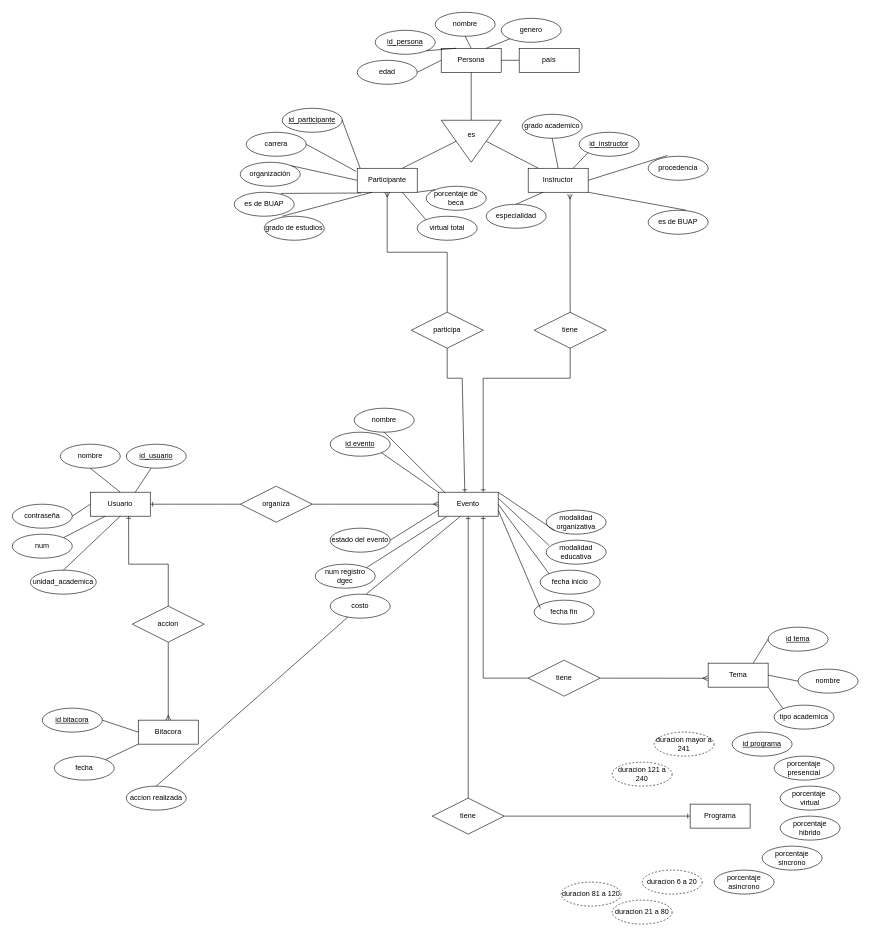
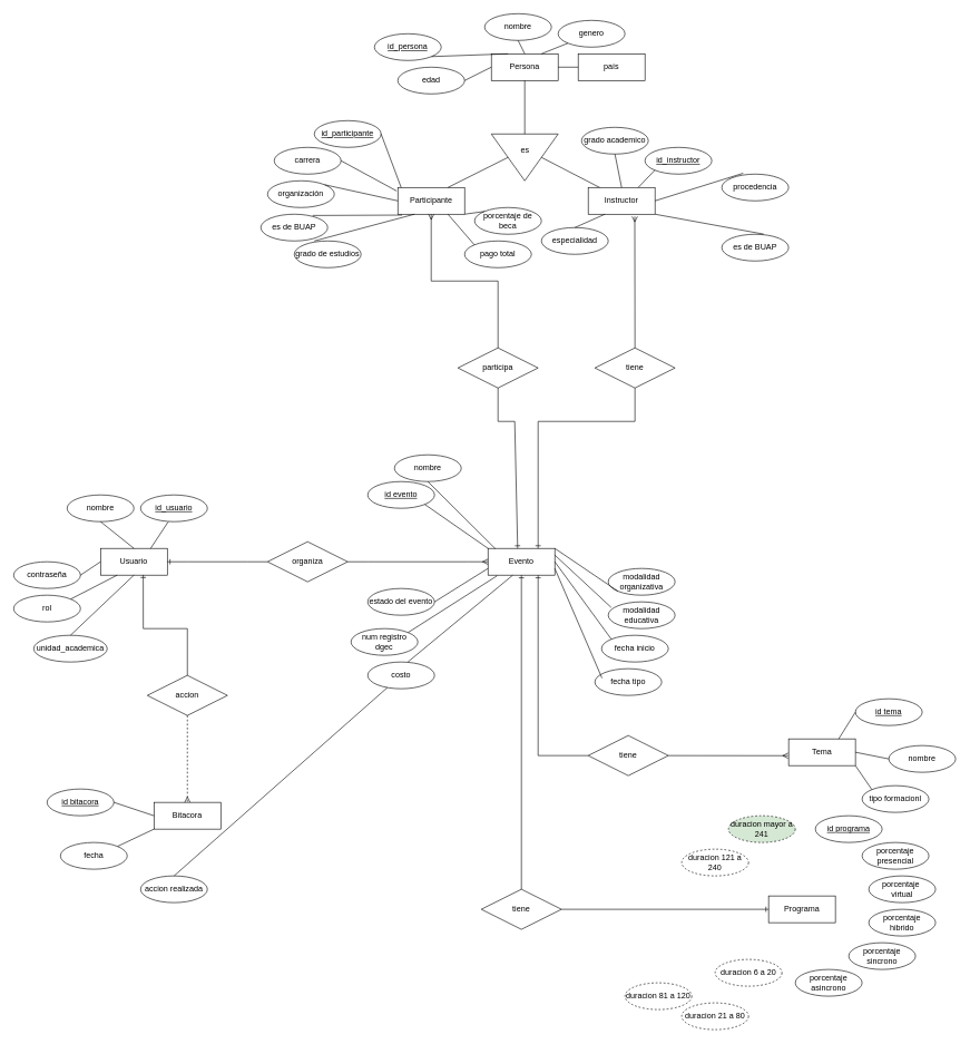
- <mxCell id="36" value="id_persona" style="ellipse;whiteSpace=wrap;html=1;align=center;fontStyle=4;" vertex="1" parent="1"><mxGeometry x="625" y="50" width="100" height="40" as="geometry" /></mxCell>
+ <mxCell id="36" value="id_persona" style="ellipse;whiteSpace=wrap;html=1;align=center;fontStyle=4;" vertex="1" parent="1"><mxGeometry x="560" y="50" width="100" height="40" as="geometry" /></mxCell>
- <mxCell id="58" value="virtual total" style="ellipse;whiteSpace=wrap;html=1;align=center;" vertex="1" parent="1"><mxGeometry x="695" y="360" width="100" height="40" as="geometry" /></mxCell>
+ <mxCell id="58" value="pago total" style="ellipse;whiteSpace=wrap;html=1;align=center;" vertex="1" parent="1"><mxGeometry x="695" y="360" width="100" height="40" as="geometry" /></mxCell>
- <mxCell id="6" value="num" style="ellipse;whiteSpace=wrap;html=1;align=center;" vertex="1" parent="1"><mxGeometry x="20" y="890" width="100" height="40" as="geometry" /></mxCell>
+ <mxCell id="6" value="rol" style="ellipse;whiteSpace=wrap;html=1;align=center;" vertex="1" parent="1"><mxGeometry x="20" y="890" width="100" height="40" as="geometry" /></mxCell>
- <mxCell id="19" value="fecha fin" style="ellipse;whiteSpace=wrap;html=1;align=center;" vertex="1" parent="1"><mxGeometry x="890" y="1000" width="100" height="40" as="geometry" /></mxCell>
+ <mxCell id="19" value="fecha tipo" style="ellipse;whiteSpace=wrap;html=1;align=center;" vertex="1" parent="1"><mxGeometry x="890" y="1000" width="100" height="40" as="geometry" /></mxCell>
- <mxCell id="105" value="" style="fontSize=12;html=1;endArrow=ERmany;rounded=0;exitX=0.5;exitY=1;exitDx=0;exitDy=0;entryX=0.5;entryY=0;entryDx=0;entryDy=0;" edge="1" parent="1" source="103" target="99"><mxGeometry width="100" height="100" relative="1" as="geometry"><mxPoint x="280" y="1200" as="sourcePoint" /><mxPoint x="380" y="1100" as="targetPoint" /></mxGeometry></mxCell>
+ <mxCell id="105" value="" style="fontSize=12;html=1;endArrow=ERmany;rounded=0;exitX=0.5;exitY=1;exitDx=0;exitDy=0;entryX=0.5;entryY=0;entryDx=0;entryDy=0;dashed=1;" edge="1" parent="1" source="103" target="99"><mxGeometry width="100" height="100" relative="1" as="geometry"><mxPoint x="280" y="1200" as="sourcePoint" /><mxPoint x="380" y="1100" as="targetPoint" /></mxGeometry></mxCell>
- <mxCell id="92" value="&lt;span style=&quot;background-color: transparent; color: light-dark(rgb(0, 0, 0), rgb(255, 255, 255));&quot;&gt;tipo academica&lt;/span&gt;" style="ellipse;whiteSpace=wrap;html=1;align=center;" vertex="1" parent="1"><mxGeometry x="1290" y="1175" width="100" height="40" as="geometry" /></mxCell>
+ <mxCell id="92" value="&lt;span style=&quot;background-color: transparent; color: light-dark(rgb(0, 0, 0), rgb(255, 255, 255));&quot;&gt;tipo formacionl&lt;/span&gt;" style="ellipse;whiteSpace=wrap;html=1;align=center;" vertex="1" parent="1"><mxGeometry x="1290" y="1175" width="100" height="40" as="geometry" /></mxCell>
- <mxCell id="88" value="duracion mayor a 241" style="ellipse;whiteSpace=wrap;html=1;align=center;dashed=1;" vertex="1" parent="1"><mxGeometry x="1090" y="1220" width="100" height="40" as="geometry" /></mxCell>
+ <mxCell id="88" value="duracion mayor a 241" style="ellipse;whiteSpace=wrap;html=1;align=center;dashed=1;fillColor=#d5e8d4;" vertex="1" parent="1"><mxGeometry x="1090" y="1220" width="100" height="40" as="geometry" /></mxCell>
- <mxCell id="84" value="duracion 6 a 20" style="ellipse;whiteSpace=wrap;html=1;align=center;dashed=1;" vertex="1" parent="1"><mxGeometry x="1070" y="1450" width="100" height="40" as="geometry" /></mxCell>
+ <mxCell id="84" value="duracion 6 a 20" style="ellipse;whiteSpace=wrap;html=1;align=center;dashed=1;" vertex="1" parent="1"><mxGeometry x="1070" y="1435" width="100" height="40" as="geometry" /></mxCell>
